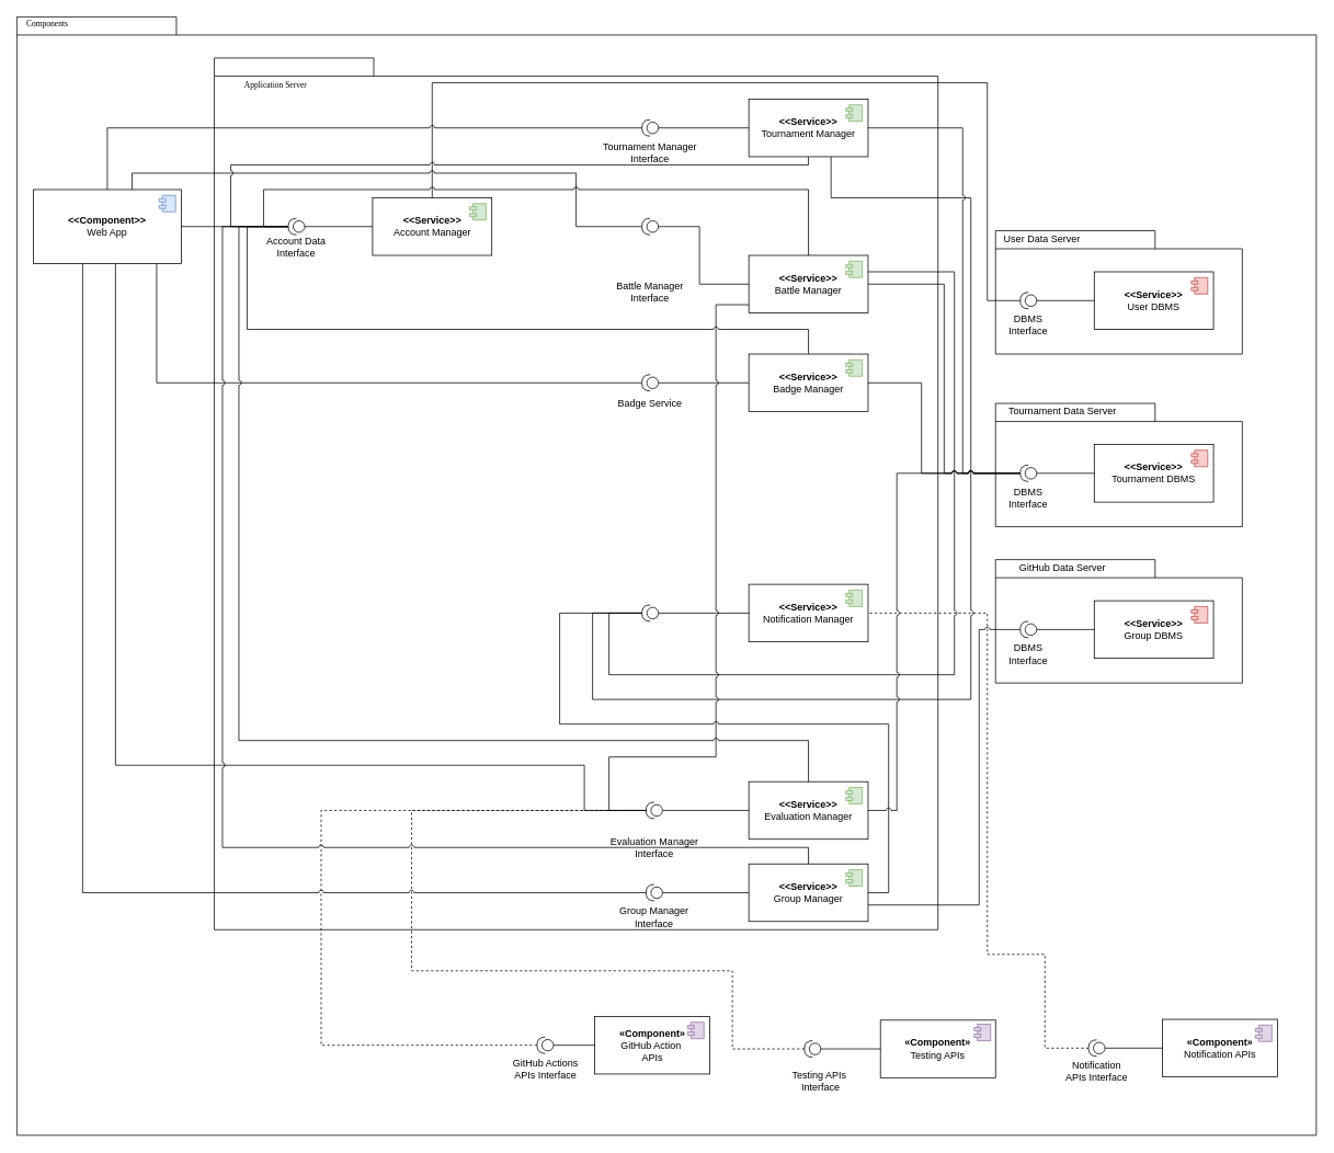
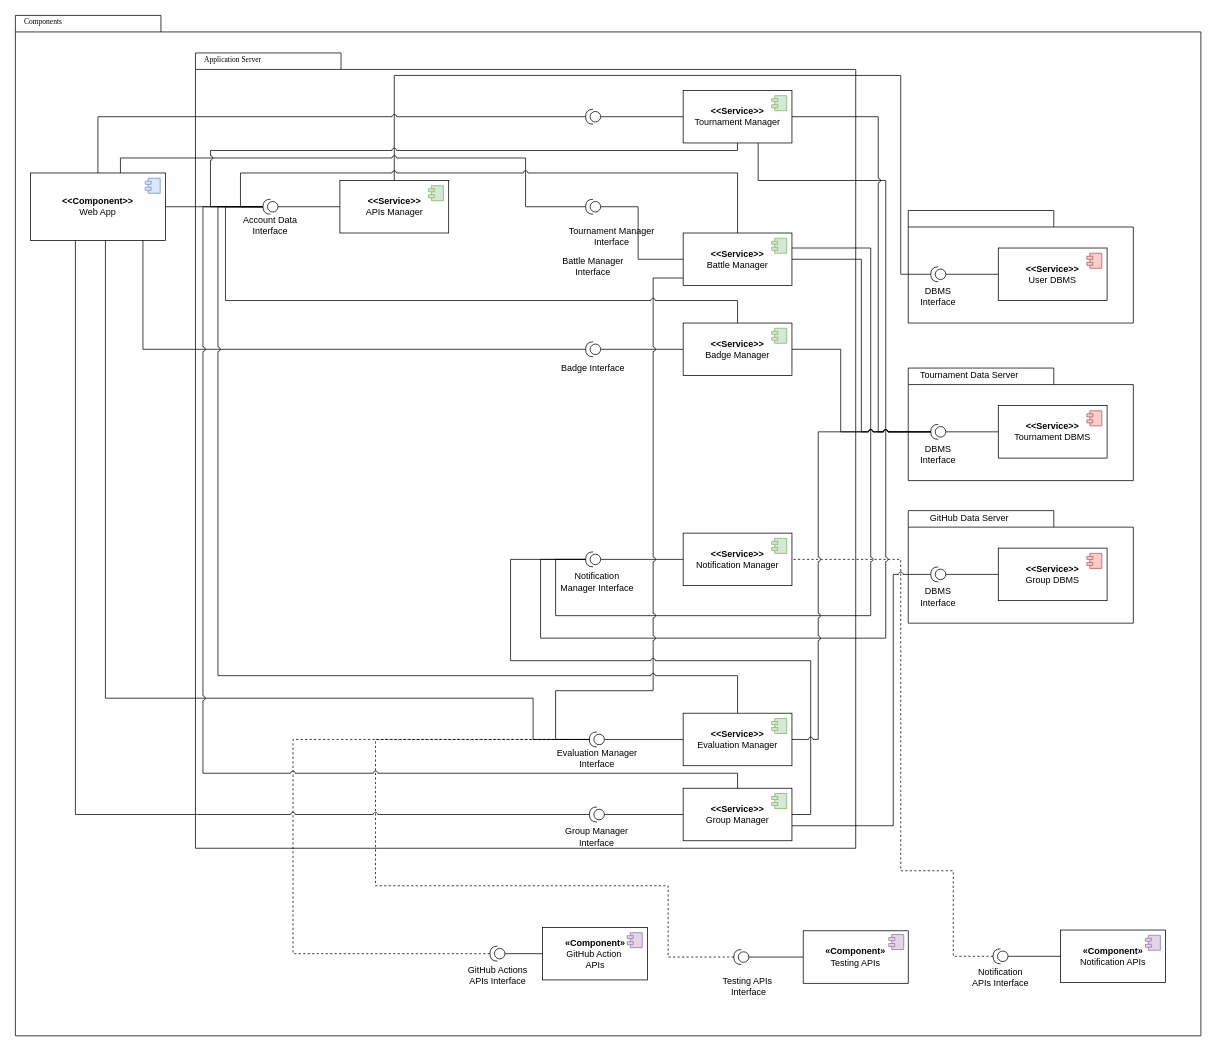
- <mxCell id="7" value="Application Server" style="text;html=1;align=left;verticalAlign=top;spacingTop=-4;fontSize=10;fontFamily=Verdana" parent="1" vertex="1"><mxGeometry x="295" y="95" width="130" height="20" as="geometry" /></mxCell>
+ <mxCell id="7" value="Application Server" style="text;html=1;align=left;verticalAlign=top;spacingTop=-4;fontSize=10;fontFamily=Verdana" parent="1" vertex="1"><mxGeometry x="270" y="70" width="130" height="20" as="geometry" /></mxCell>
- <mxCell id="32" value="Tournament Manager Interface" style="text;html=1;strokeColor=none;fillColor=none;align=center;verticalAlign=middle;whiteSpace=wrap;rounded=0;" parent="1" vertex="1"><mxGeometry x="730" y="170" width="120" height="30" as="geometry" /></mxCell>
+ <mxCell id="32" value="Tournament Manager Interface" style="text;html=1;strokeColor=none;fillColor=none;align=center;verticalAlign=middle;whiteSpace=wrap;rounded=0;" parent="1" vertex="1"><mxGeometry x="755" y="300" width="120" height="30" as="geometry" /></mxCell>
- <mxCell id="8" value="&lt;div&gt;&lt;b&gt;&amp;lt;&amp;lt;Service&amp;gt;&amp;gt;&lt;/b&gt;&lt;/div&gt;&lt;div&gt;Account Manager&lt;br&gt;&lt;/div&gt;" style="html=1;dropTarget=0;whiteSpace=wrap;" parent="1" vertex="1"><mxGeometry x="452.5" y="240" width="145" height="70" as="geometry" /></mxCell>
+ <mxCell id="8" value="&lt;div&gt;&lt;b&gt;&amp;lt;&amp;lt;Service&amp;gt;&amp;gt;&lt;/b&gt;&lt;/div&gt;&lt;div&gt;APIs Manager&lt;br&gt;&lt;/div&gt;" style="html=1;dropTarget=0;whiteSpace=wrap;" parent="1" vertex="1"><mxGeometry x="452.5" y="240" width="145" height="70" as="geometry" /></mxCell>
- <mxCell id="41" value="&amp;nbsp;User Data Server" style="text;html=1;strokeColor=none;fillColor=none;align=center;verticalAlign=middle;whiteSpace=wrap;rounded=0;" parent="1" vertex="1"><mxGeometry x="1210" y="280" width="110" height="20" as="geometry" /></mxCell>
- <mxCell id="34" value="Badge Service" style="text;html=1;strokeColor=none;fillColor=none;align=center;verticalAlign=middle;whiteSpace=wrap;rounded=0;" parent="1" vertex="1"><mxGeometry x="740" y="475" width="100" height="30" as="geometry" /></mxCell>
+ <mxCell id="34" value="Badge Interface" style="text;html=1;strokeColor=none;fillColor=none;align=center;verticalAlign=middle;whiteSpace=wrap;rounded=0;" parent="1" vertex="1"><mxGeometry x="740" y="475" width="100" height="30" as="geometry" /></mxCell>
+ <mxCell id="51" value="Notification Manager Interface" style="text;html=1;strokeColor=none;fillColor=none;align=center;verticalAlign=middle;whiteSpace=wrap;rounded=0;" parent="1" vertex="1"><mxGeometry x="742.5" y="760" width="105" height="30" as="geometry" /></mxCell>
- <mxCell id="64" value="Evaluation Manager Interface" style="text;html=1;strokeColor=none;fillColor=none;align=center;verticalAlign=middle;whiteSpace=wrap;rounded=0;" parent="1" vertex="1"><mxGeometry x="737.5" y="1015" width="115" height="30" as="geometry" /></mxCell>
+ <mxCell id="64" value="Evaluation Manager Interface" style="text;html=1;strokeColor=none;fillColor=none;align=center;verticalAlign=middle;whiteSpace=wrap;rounded=0;" parent="1" vertex="1"><mxGeometry x="737.5" y="995" width="115" height="30" as="geometry" /></mxCell>
